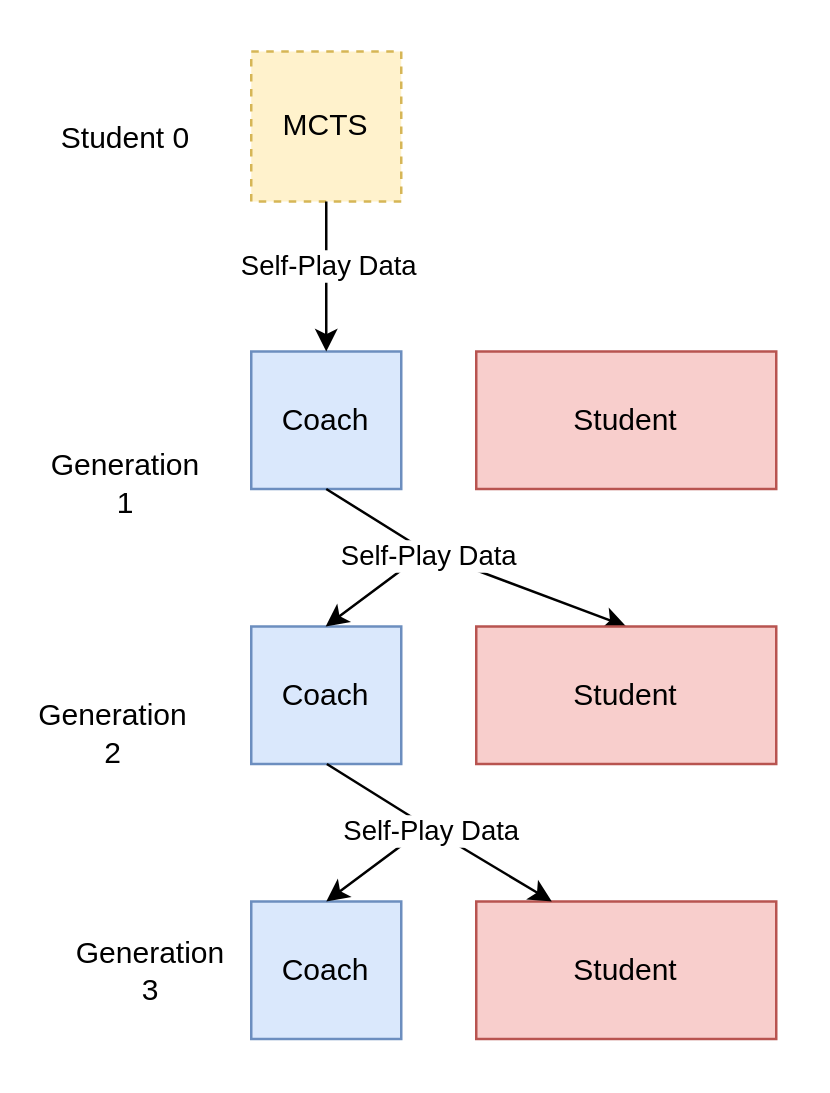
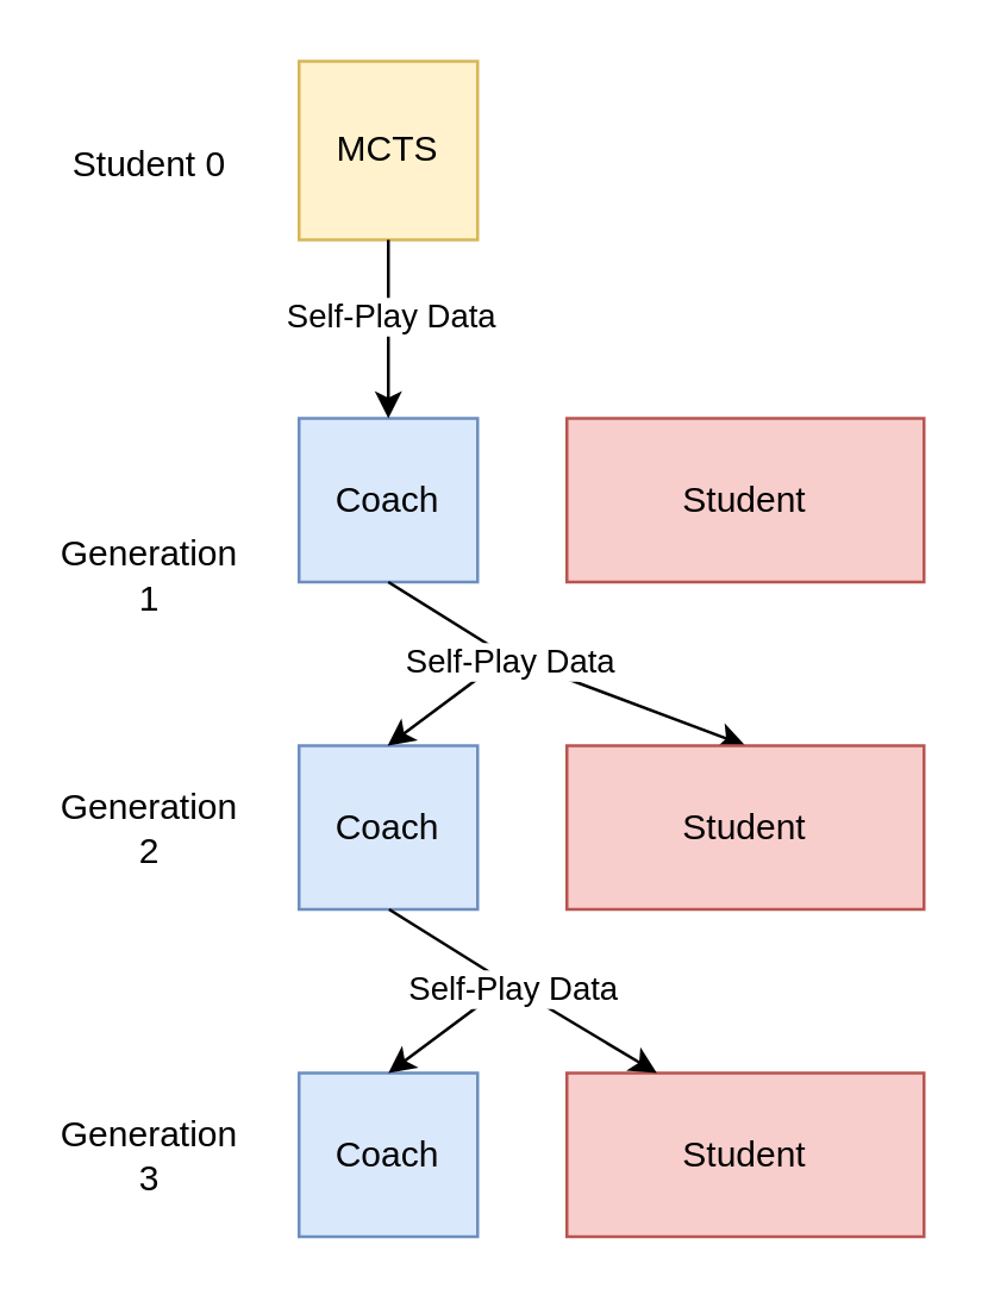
- <mxCell id="6" value="MCTS" style="rounded=0;whiteSpace=wrap;html=1;fillColor=#fff2cc;strokeColor=#d6b656;dashed=1;" vertex="1" parent="1"><mxGeometry x="100" y="20" width="60" height="60" as="geometry" /></mxCell>
+ <mxCell id="6" value="MCTS" style="rounded=0;whiteSpace=wrap;html=1;fillColor=#fff2cc;strokeColor=#d6b656;" vertex="1" parent="1"><mxGeometry x="100" y="20" width="60" height="60" as="geometry" /></mxCell>
- <mxCell id="9" value="&lt;div&gt;Generation 2&lt;br&gt;&lt;/div&gt;" style="text;html=1;align=center;verticalAlign=middle;whiteSpace=wrap;rounded=0;" vertex="1" parent="1"><mxGeometry x="15" y="277.5" width="60" height="30" as="geometry" /></mxCell>
+ <mxCell id="9" value="&lt;div&gt;Generation 2&lt;br&gt;&lt;/div&gt;" style="text;html=1;align=center;verticalAlign=middle;whiteSpace=wrap;rounded=0;" vertex="1" parent="1"><mxGeometry x="20" y="262.5" width="60" height="30" as="geometry" /></mxCell>
- <mxCell id="10" value="&lt;div&gt;Generation 3&lt;br&gt;&lt;/div&gt;" style="text;html=1;align=center;verticalAlign=middle;whiteSpace=wrap;rounded=0;" vertex="1" parent="1"><mxGeometry x="30" y="372.5" width="60" height="30" as="geometry" /></mxCell>
+ <mxCell id="10" value="&lt;div&gt;Generation 3&lt;br&gt;&lt;/div&gt;" style="text;html=1;align=center;verticalAlign=middle;whiteSpace=wrap;rounded=0;" vertex="1" parent="1"><mxGeometry x="20" y="372.5" width="60" height="30" as="geometry" /></mxCell>
